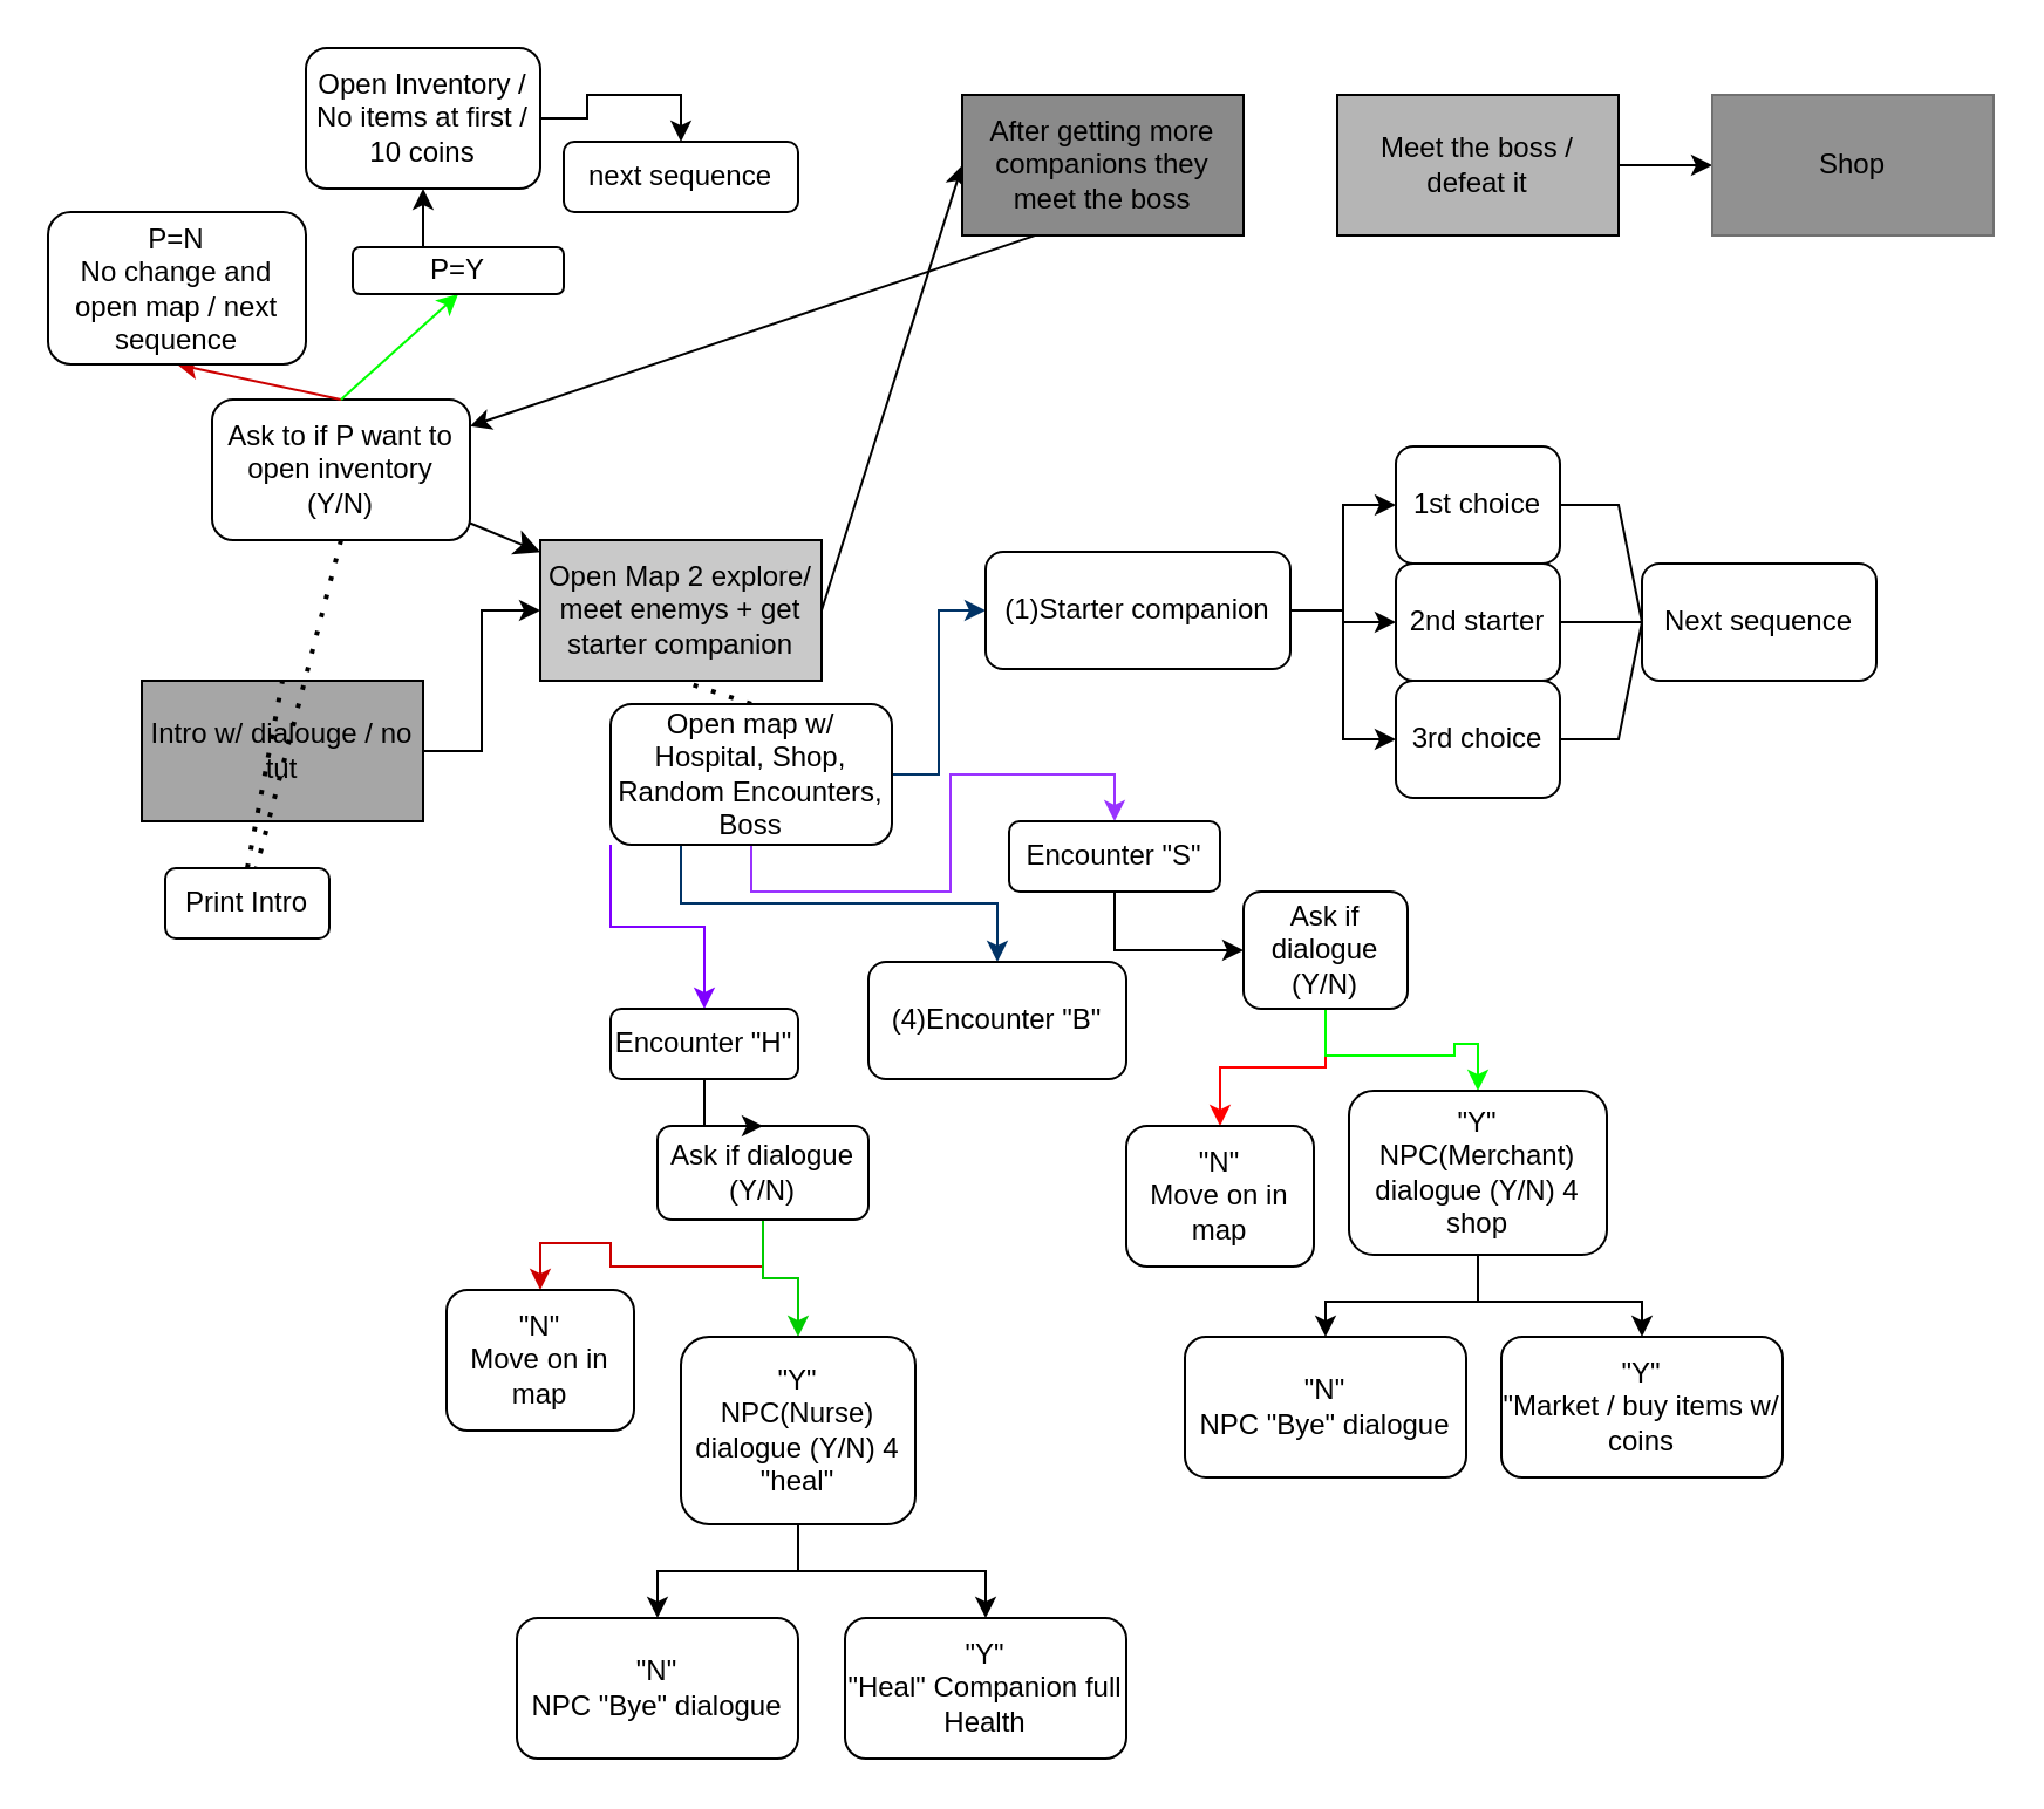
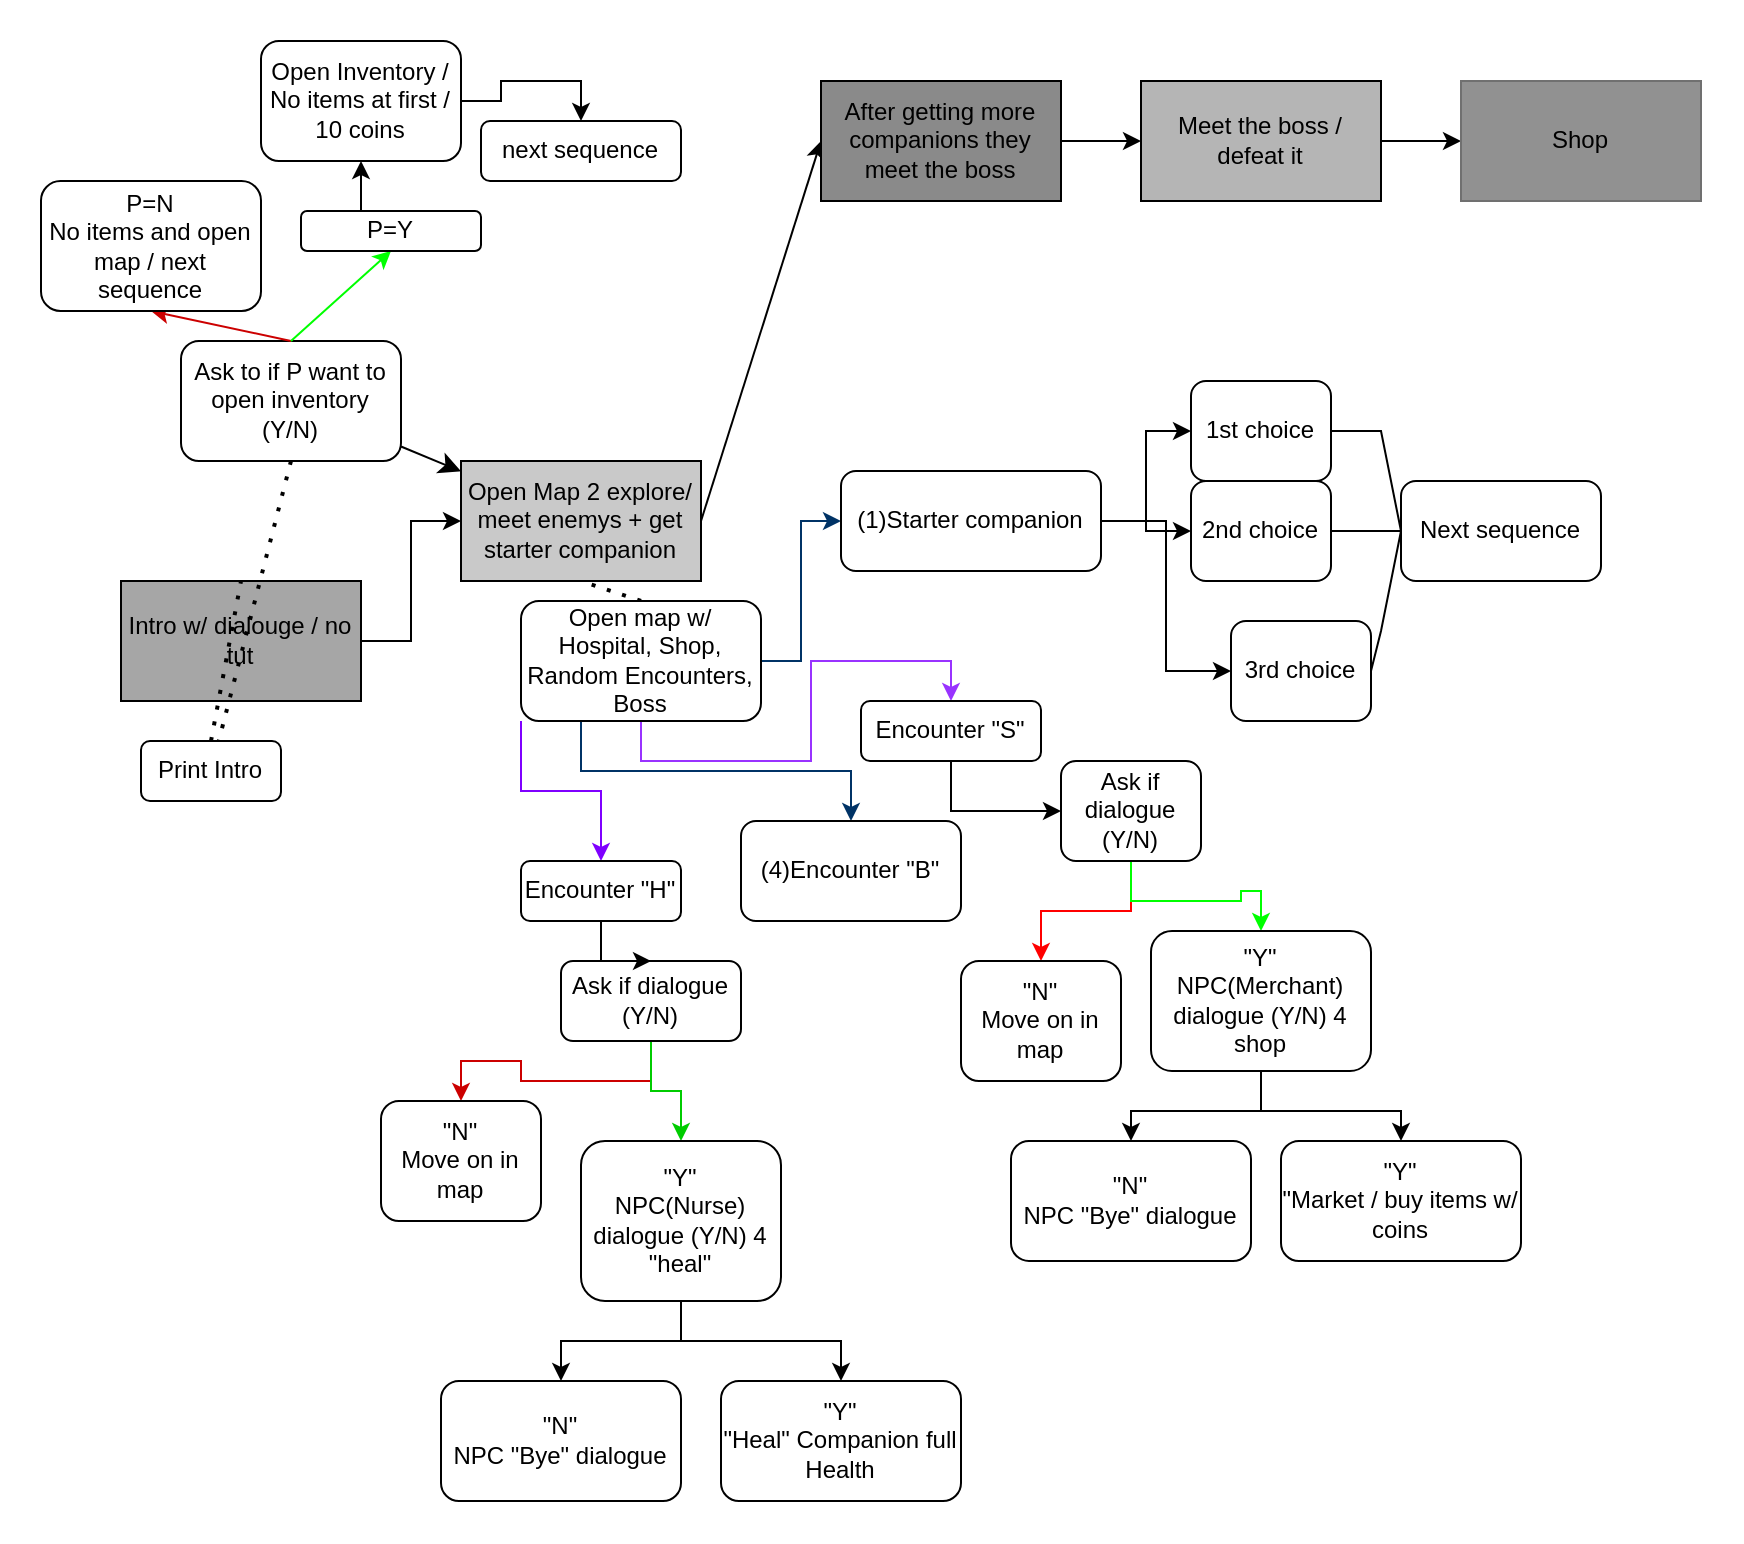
- <mxCell id="17" value="P=N&lt;div&gt;No change and open map / next sequence&lt;/div&gt;" style="rounded=1;whiteSpace=wrap;html=1;" parent="1" vertex="1"><mxGeometry x="20" y="90" width="110" height="65" as="geometry" /></mxCell>
+ <mxCell id="17" value="P=N&lt;div&gt;No items and open map / next sequence&lt;/div&gt;" style="rounded=1;whiteSpace=wrap;html=1;" parent="1" vertex="1"><mxGeometry x="20" y="90" width="110" height="65" as="geometry" /></mxCell>
- <mxCell id="8" value="" style="endArrow=classic;html=1;rounded=0;exitX=1;exitY=0.5;exitDx=0;exitDy=0;" parent="1" source="63" target="14" edge="1"><mxGeometry width="50" height="50" relative="1" as="geometry"><mxPoint x="460" y="310" as="sourcePoint" /><mxPoint x="510" y="260" as="targetPoint" /></mxGeometry></mxCell>
+ <mxCell id="8" value="" style="endArrow=classic;html=1;rounded=0;exitX=1;exitY=0.5;exitDx=0;exitDy=0;entryX=0;entryY=0.5;entryDx=0;entryDy=0;" parent="1" source="63" target="6" edge="1"><mxGeometry width="50" height="50" relative="1" as="geometry"><mxPoint x="460" y="310" as="sourcePoint" /><mxPoint x="510" y="260" as="targetPoint" /></mxGeometry></mxCell>
- <mxCell id="58" value="2nd starter" style="rounded=1;whiteSpace=wrap;html=1;" parent="1" vertex="1"><mxGeometry x="595" y="240" width="70" height="50" as="geometry" /></mxCell>
+ <mxCell id="58" value="2nd choice" style="rounded=1;whiteSpace=wrap;html=1;" parent="1" vertex="1"><mxGeometry x="595" y="240" width="70" height="50" as="geometry" /></mxCell>
- <mxCell id="59" value="3rd choice" style="rounded=1;whiteSpace=wrap;html=1;" parent="1" vertex="1"><mxGeometry x="595" y="290" width="70" height="50" as="geometry" /></mxCell>
+ <mxCell id="59" value="3rd choice" style="rounded=1;whiteSpace=wrap;html=1;" parent="1" vertex="1"><mxGeometry x="615" y="310" width="70" height="50" as="geometry" /></mxCell>
